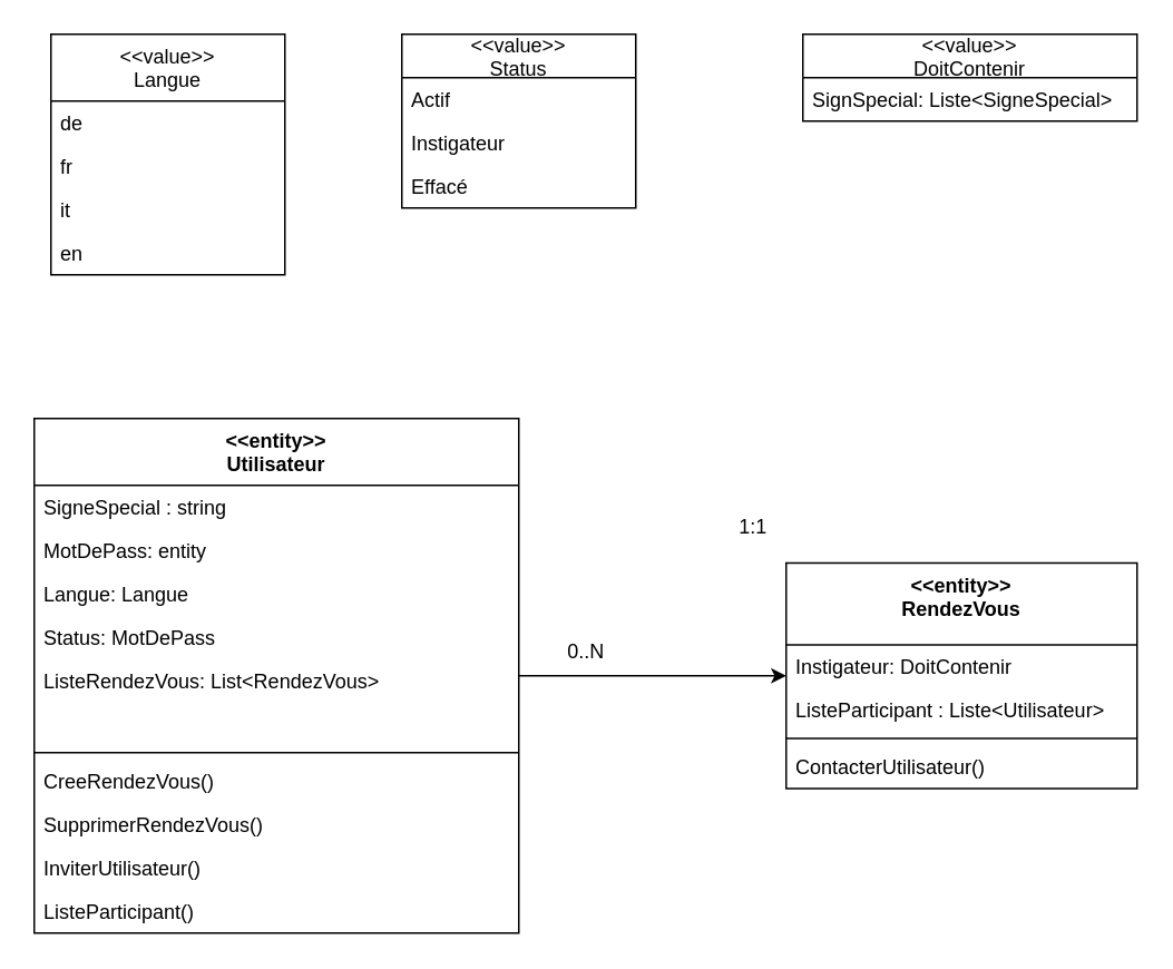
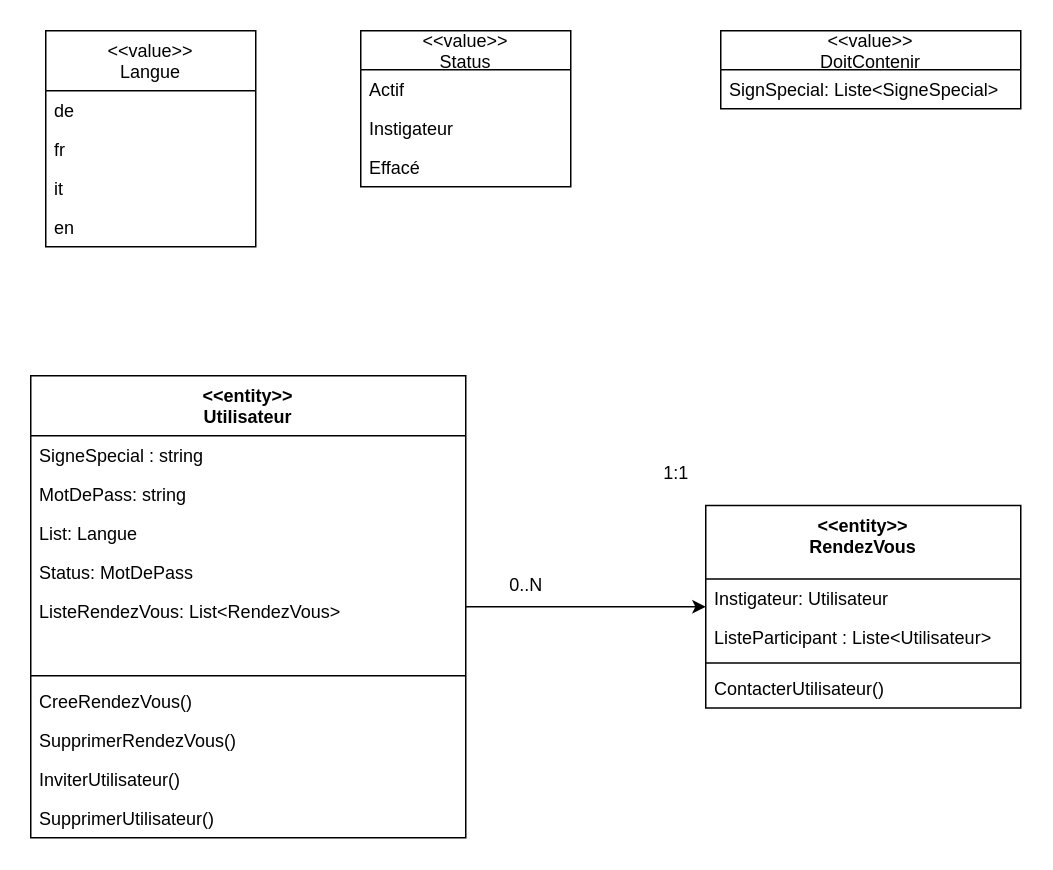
- <mxCell id="5" value="MotDePass: entity" style="text;strokeColor=none;fillColor=none;align=left;verticalAlign=top;spacingLeft=4;spacingRight=4;overflow=hidden;rotatable=0;points=[[0,0.5],[1,0.5]];portConstraint=eastwest;" vertex="1" parent="3"><mxGeometry y="66" width="290" height="26" as="geometry" /></mxCell>
+ <mxCell id="5" value="MotDePass: string" style="text;strokeColor=none;fillColor=none;align=left;verticalAlign=top;spacingLeft=4;spacingRight=4;overflow=hidden;rotatable=0;points=[[0,0.5],[1,0.5]];portConstraint=eastwest;" vertex="1" parent="3"><mxGeometry y="66" width="290" height="26" as="geometry" /></mxCell>
- <mxCell id="6" value="Langue: Langue" style="text;strokeColor=none;fillColor=none;align=left;verticalAlign=top;spacingLeft=4;spacingRight=4;overflow=hidden;rotatable=0;points=[[0,0.5],[1,0.5]];portConstraint=eastwest;" vertex="1" parent="3"><mxGeometry y="92" width="290" height="26" as="geometry" /></mxCell>
+ <mxCell id="6" value="List: Langue" style="text;strokeColor=none;fillColor=none;align=left;verticalAlign=top;spacingLeft=4;spacingRight=4;overflow=hidden;rotatable=0;points=[[0,0.5],[1,0.5]];portConstraint=eastwest;" vertex="1" parent="3"><mxGeometry y="92" width="290" height="26" as="geometry" /></mxCell>
- <mxCell id="16" value="Instigateur: DoitContenir" style="text;strokeColor=none;fillColor=none;align=left;verticalAlign=top;spacingLeft=4;spacingRight=4;overflow=hidden;rotatable=0;points=[[0,0.5],[1,0.5]];portConstraint=eastwest;" vertex="1" parent="15"><mxGeometry y="49" width="210" height="26" as="geometry" /></mxCell>
+ <mxCell id="16" value="Instigateur: Utilisateur" style="text;strokeColor=none;fillColor=none;align=left;verticalAlign=top;spacingLeft=4;spacingRight=4;overflow=hidden;rotatable=0;points=[[0,0.5],[1,0.5]];portConstraint=eastwest;" vertex="1" parent="15"><mxGeometry y="49" width="210" height="26" as="geometry" /></mxCell>
- <mxCell id="14" value="ListeParticipant()" style="text;strokeColor=none;fillColor=none;align=left;verticalAlign=top;spacingLeft=4;spacingRight=4;overflow=hidden;rotatable=0;points=[[0,0.5],[1,0.5]];portConstraint=eastwest;" vertex="1" parent="3"><mxGeometry y="282" width="290" height="26" as="geometry" /></mxCell>
+ <mxCell id="14" value="SupprimerUtilisateur()" style="text;strokeColor=none;fillColor=none;align=left;verticalAlign=top;spacingLeft=4;spacingRight=4;overflow=hidden;rotatable=0;points=[[0,0.5],[1,0.5]];portConstraint=eastwest;" vertex="1" parent="3"><mxGeometry y="282" width="290" height="26" as="geometry" /></mxCell>
